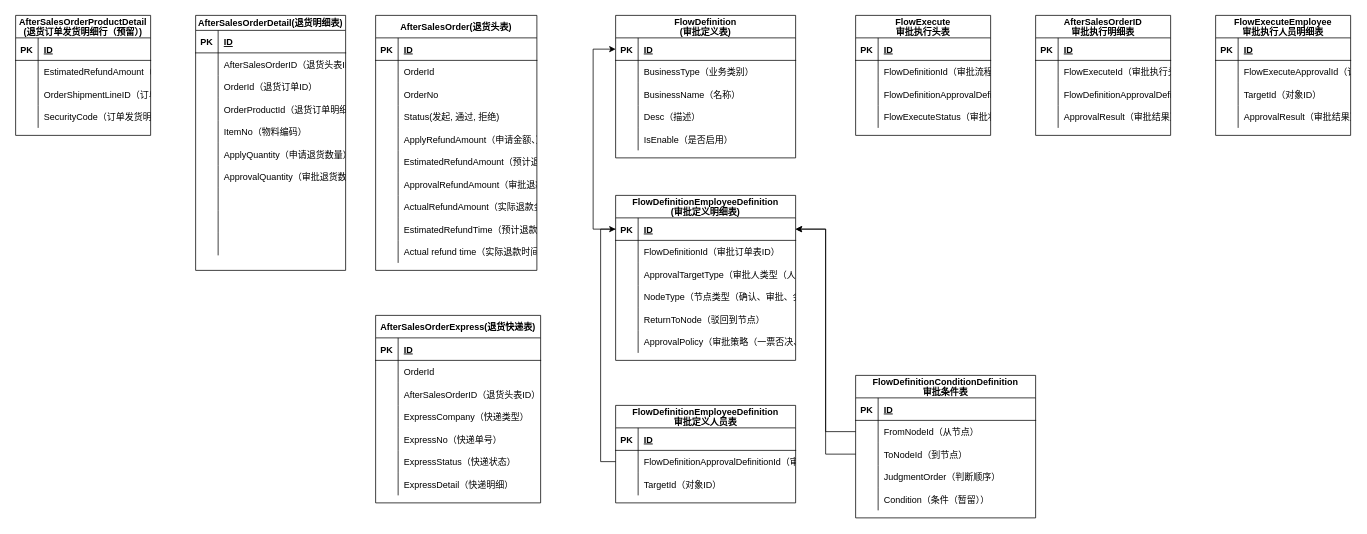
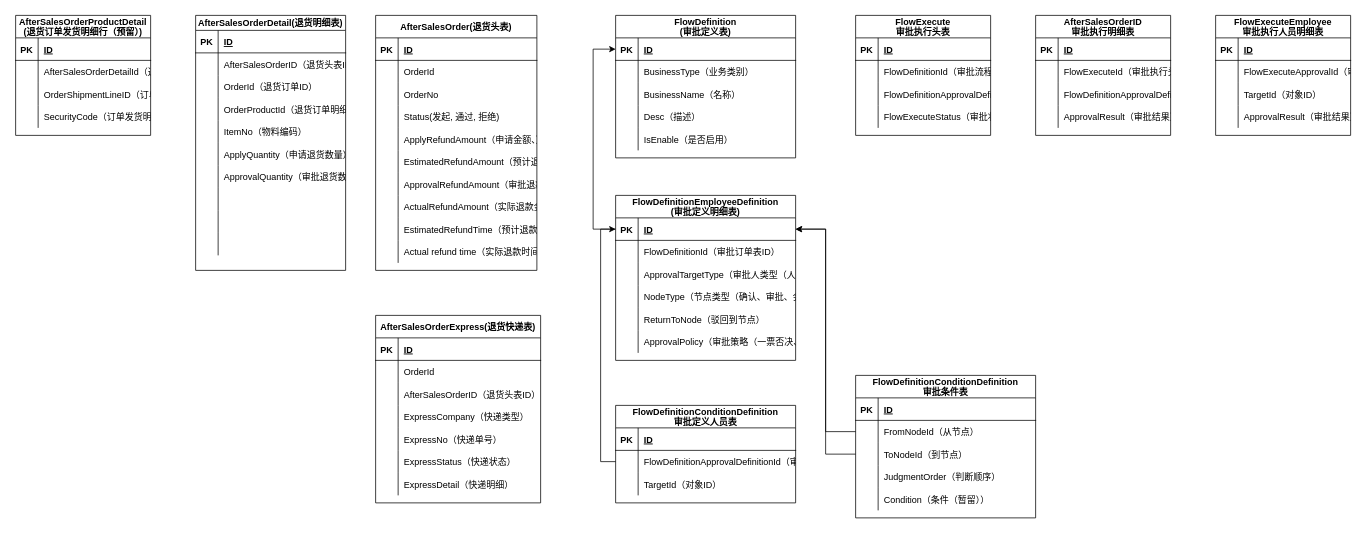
- <mxCell id="70" value="EstimatedRefundAmount（退货明细表ID）" style="shape=partialRectangle;connectable=0;fillColor=none;top=0;left=0;bottom=0;right=0;align=left;spacingLeft=6;overflow=hidden;" vertex="1" parent="68"><mxGeometry x="30" width="150" height="30" as="geometry"><mxRectangle width="150" height="30" as="alternateBounds" /></mxGeometry></mxCell>
+ <mxCell id="70" value="AfterSalesOrderDetailId（退货明细表ID）" style="shape=partialRectangle;connectable=0;fillColor=none;top=0;left=0;bottom=0;right=0;align=left;spacingLeft=6;overflow=hidden;" vertex="1" parent="68"><mxGeometry x="30" width="150" height="30" as="geometry"><mxRectangle width="150" height="30" as="alternateBounds" /></mxGeometry></mxCell>
- <mxCell id="178" value="FlowExecuteApprovalId（订单发货明细行ID）" style="shape=partialRectangle;connectable=0;fillColor=none;top=0;left=0;bottom=0;right=0;align=left;spacingLeft=6;overflow=hidden;" vertex="1" parent="176"><mxGeometry x="30" width="150" height="30" as="geometry"><mxRectangle width="150" height="30" as="alternateBounds" /></mxGeometry></mxCell>
+ <mxCell id="178" value="FlowExecuteApprovalId（审批执行明细表ID）" style="shape=partialRectangle;connectable=0;fillColor=none;top=0;left=0;bottom=0;right=0;align=left;spacingLeft=6;overflow=hidden;" vertex="1" parent="176"><mxGeometry x="30" width="150" height="30" as="geometry"><mxRectangle width="150" height="30" as="alternateBounds" /></mxGeometry></mxCell>
- <mxCell id="134" value="FlowDefinitionEmployeeDefinition&#10;审批定义人员表" style="shape=table;startSize=30;container=1;collapsible=1;childLayout=tableLayout;fixedRows=1;rowLines=0;fontStyle=1;align=center;resizeLast=1;" vertex="1" parent="1"><mxGeometry x="820" y="540" width="240" height="130" as="geometry" /></mxCell>
+ <mxCell id="134" value="FlowDefinitionConditionDefinition&#10;审批定义人员表" style="shape=table;startSize=30;container=1;collapsible=1;childLayout=tableLayout;fixedRows=1;rowLines=0;fontStyle=1;align=center;resizeLast=1;" vertex="1" parent="1"><mxGeometry x="820" y="540" width="240" height="130" as="geometry" /></mxCell>
